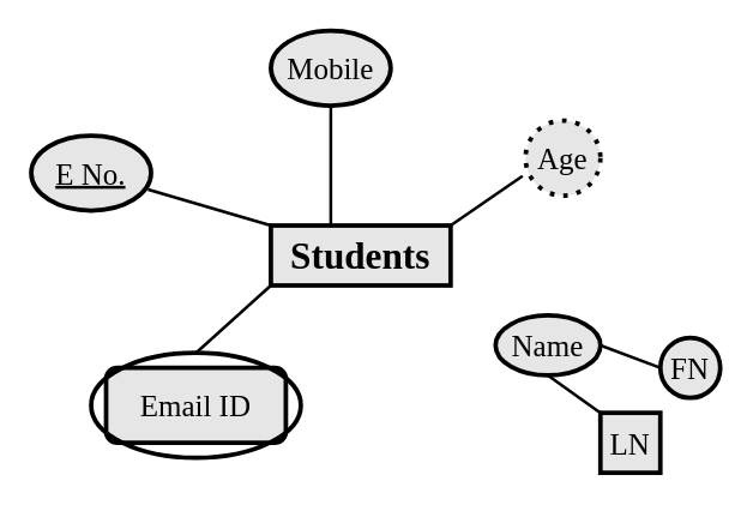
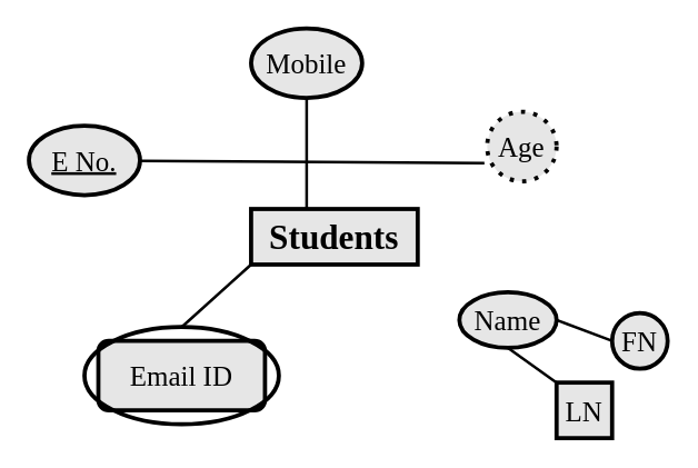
- <mxCell id="16" value="" style="endArrow=none;html=1;rounded=0;exitX=-0.04;exitY=0.74;exitDx=0;exitDy=0;entryX=1;entryY=0;entryDx=0;entryDy=0;strokeWidth=2;exitPerimeter=0;" edge="1" parent="1" source="4" target="2"><mxGeometry width="50" height="50" relative="1" as="geometry"><mxPoint x="400" y="271" as="sourcePoint" /><mxPoint x="330" y="220" as="targetPoint" /></mxGeometry></mxCell>
+ <mxCell id="16" value="" style="endArrow=none;html=1;rounded=0;exitX=-0.04;exitY=0.74;exitDx=0;exitDy=0;strokeWidth=2;exitPerimeter=0;" edge="1" parent="1" source="4" target="10"><mxGeometry width="50" height="50" relative="1" as="geometry"><mxPoint x="400" y="271" as="sourcePoint" /><mxPoint x="330" y="220" as="targetPoint" /></mxGeometry></mxCell>
- <mxCell id="14" value="" style="endArrow=none;html=1;rounded=0;exitX=0;exitY=0;exitDx=0;exitDy=0;entryX=0.975;entryY=0.72;entryDx=0;entryDy=0;strokeWidth=2;entryPerimeter=0;" edge="1" parent="1" source="2" target="10"><mxGeometry width="50" height="50" relative="1" as="geometry"><mxPoint x="380" y="251" as="sourcePoint" /><mxPoint x="310" y="200" as="targetPoint" /></mxGeometry></mxCell>
